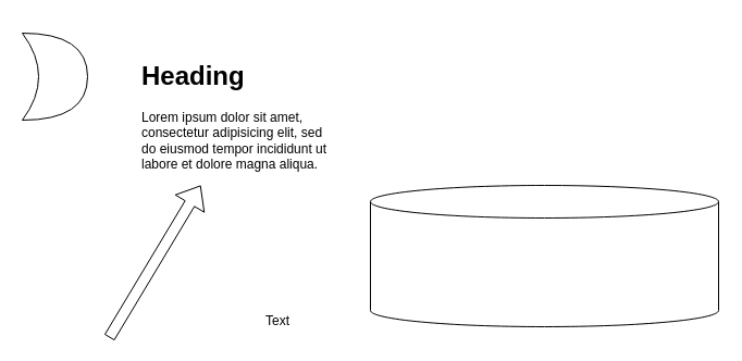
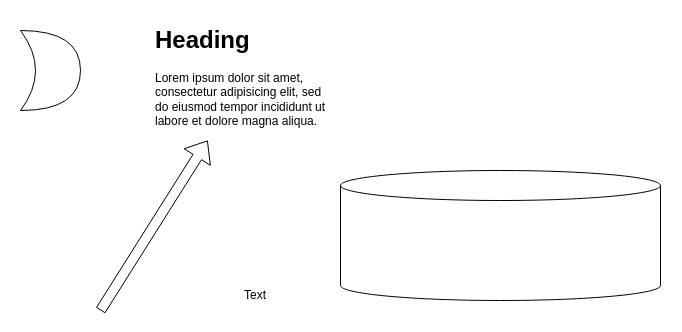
- <mxCell id="5" value="&lt;h1&gt;Heading&lt;/h1&gt;&lt;p&gt;Lorem ipsum dolor sit amet, consectetur adipisicing elit, sed do eiusmod tempor incididunt ut labore et dolore magna aliqua.&lt;/p&gt;" style="text;html=1;strokeColor=none;fillColor=none;spacing=5;spacingTop=-20;whiteSpace=wrap;overflow=hidden;rounded=0;" vertex="1" parent="1"><mxGeometry x="125" y="50" width="190" height="120" as="geometry" /></mxCell>
+ <mxCell id="5" value="&lt;h1&gt;Heading&lt;/h1&gt;&lt;p&gt;Lorem ipsum dolor sit amet, consectetur adipisicing elit, sed do eiusmod tempor incididunt ut labore et dolore magna aliqua.&lt;/p&gt;" style="text;html=1;strokeColor=none;fillColor=none;spacing=5;spacingTop=-20;whiteSpace=wrap;overflow=hidden;rounded=0;" vertex="1" parent="1"><mxGeometry x="150" y="20" width="190" height="120" as="geometry" /></mxCell>
